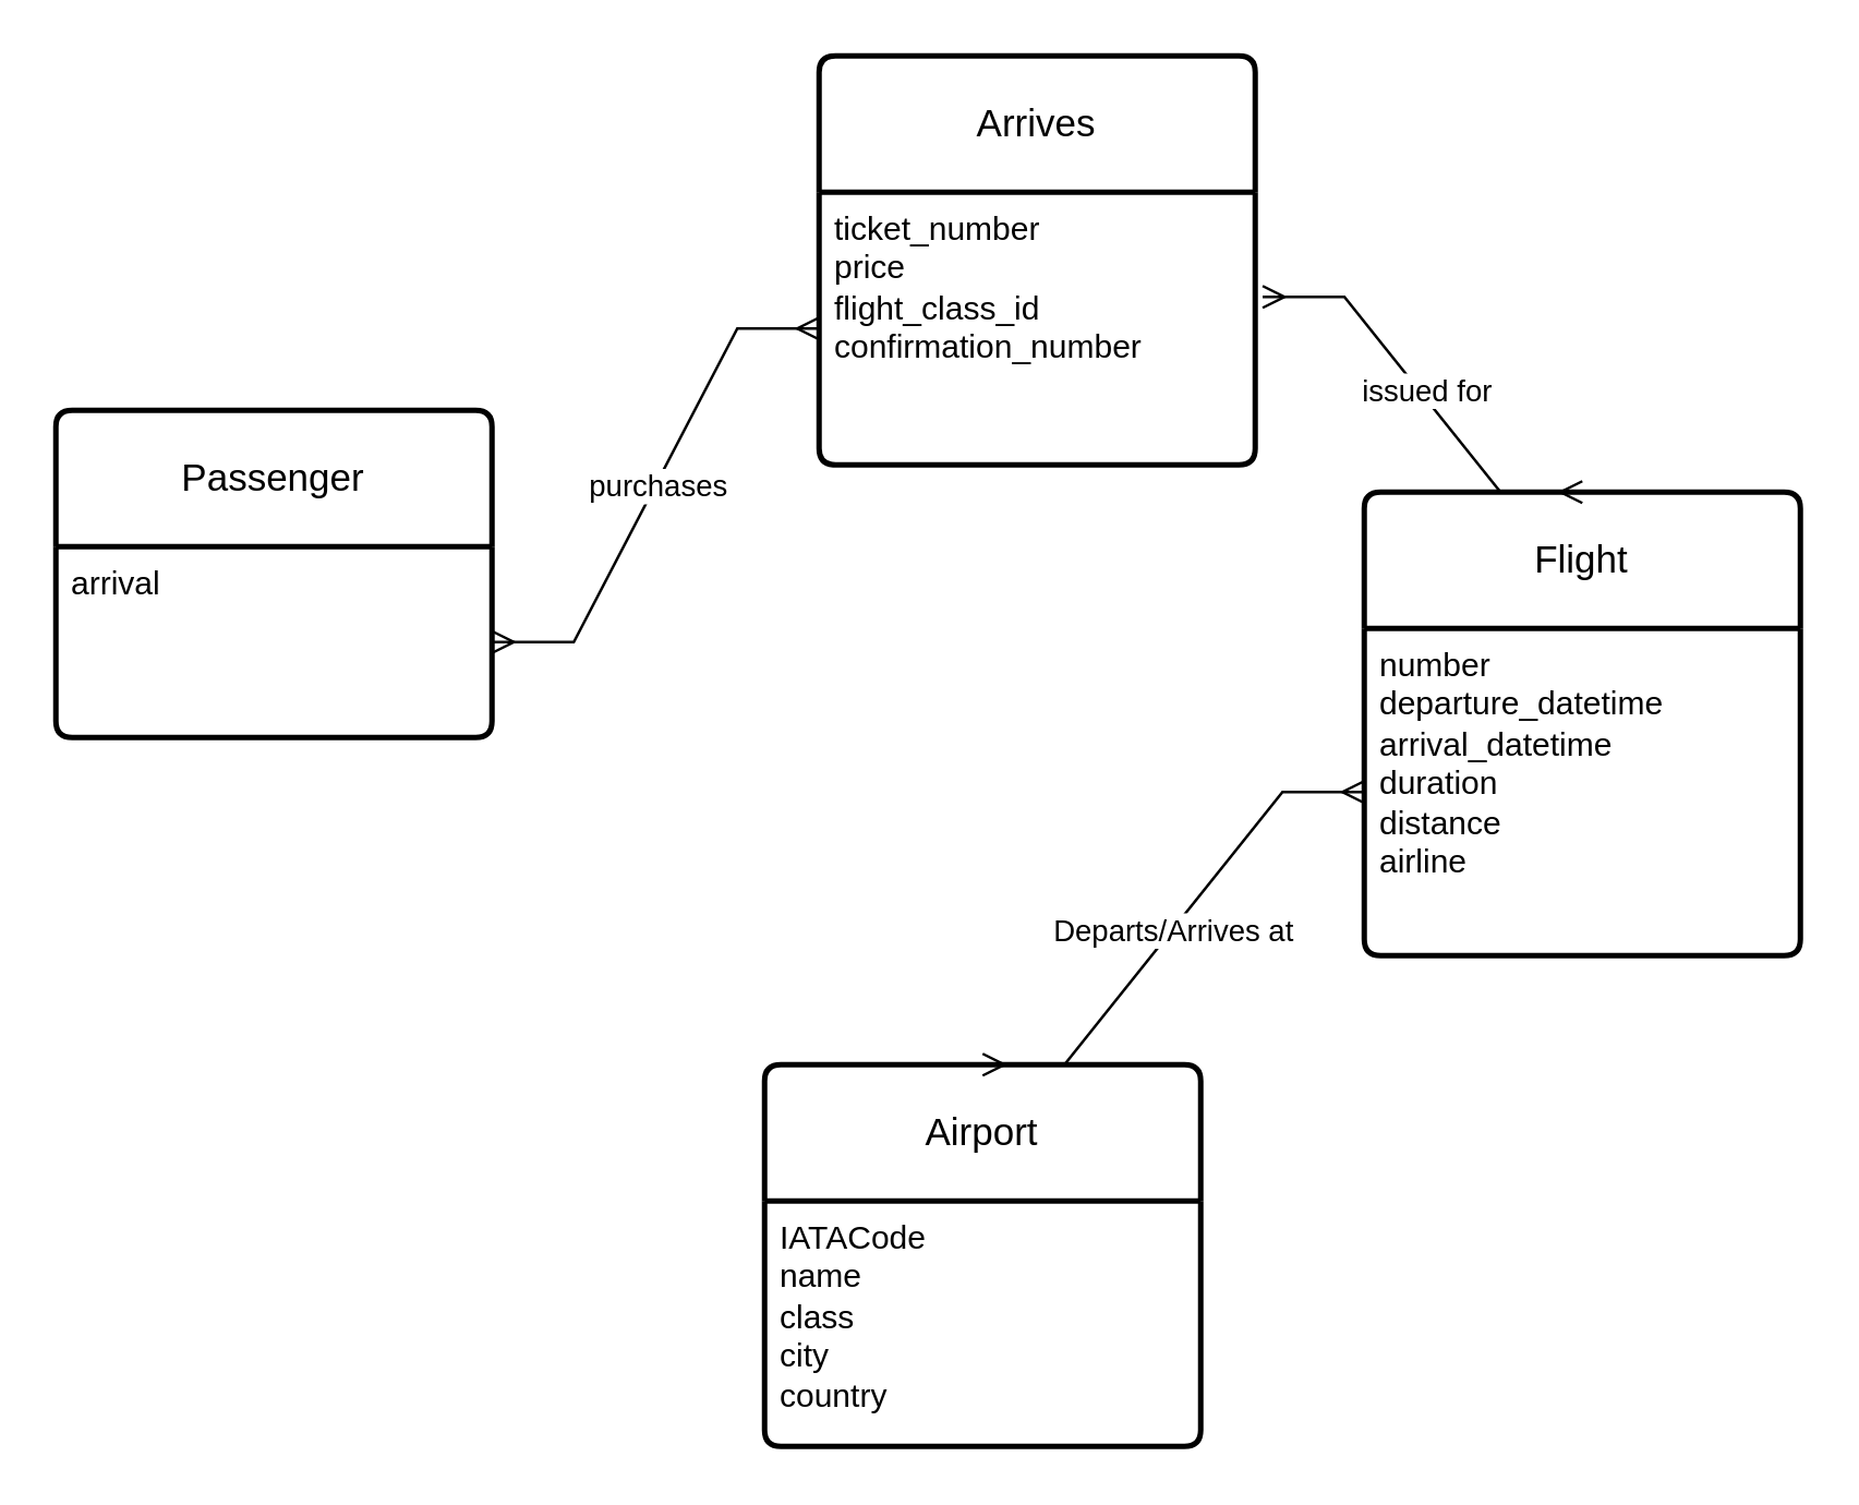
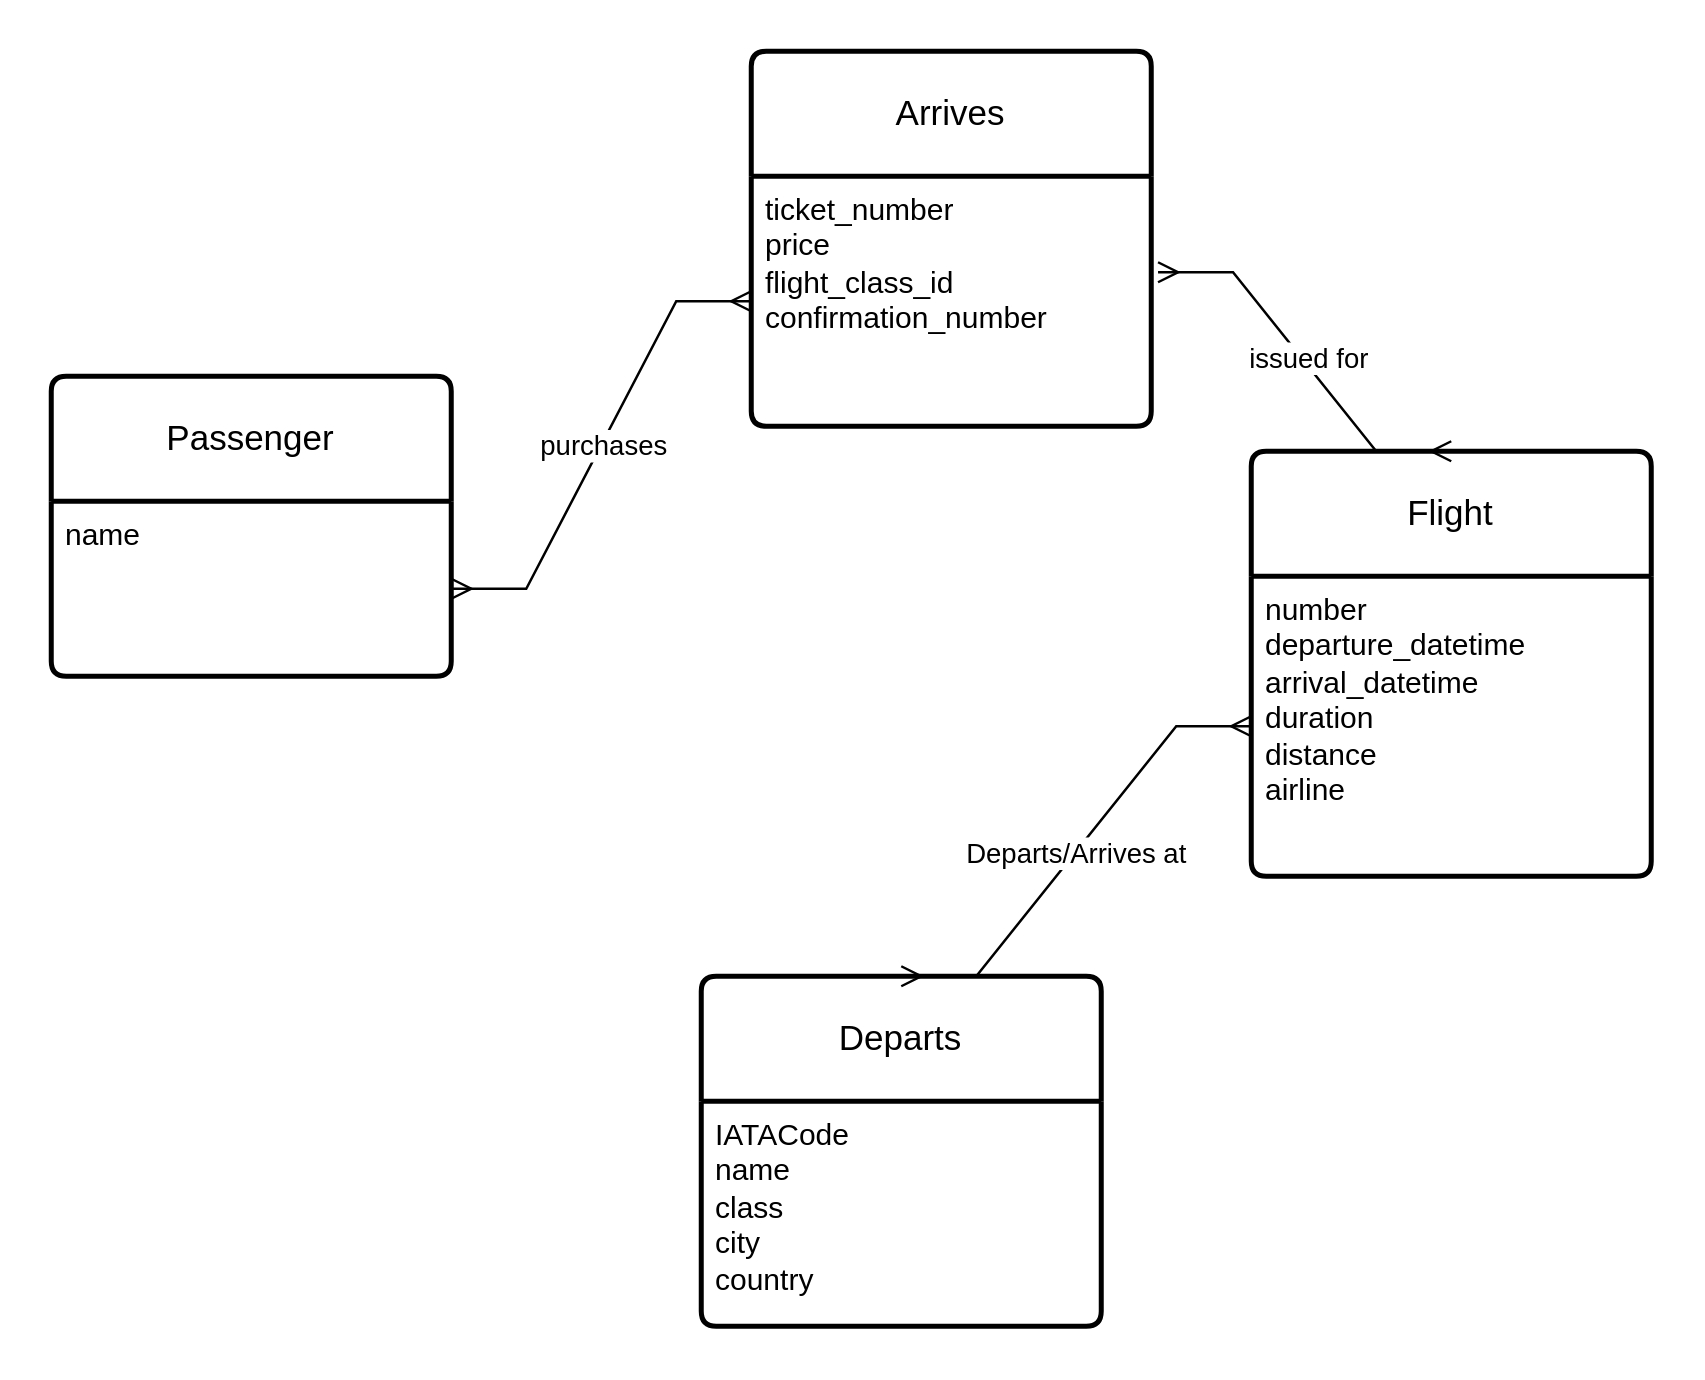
- <mxCell id="3" value="arrival&lt;span style=&quot;white-space: pre;&quot;&gt;&#09;&lt;/span&gt;" style="align=left;strokeColor=none;fillColor=none;spacingLeft=4;fontSize=12;verticalAlign=top;resizable=0;rotatable=0;part=1;html=1;" vertex="1" parent="2"><mxGeometry y="50" width="160" height="70" as="geometry" /></mxCell>
+ <mxCell id="3" value="name&lt;span style=&quot;white-space: pre;&quot;&gt;&#09;&lt;/span&gt;" style="align=left;strokeColor=none;fillColor=none;spacingLeft=4;fontSize=12;verticalAlign=top;resizable=0;rotatable=0;part=1;html=1;" vertex="1" parent="2"><mxGeometry y="50" width="160" height="70" as="geometry" /></mxCell>
- <mxCell id="8" value="Airport" style="swimlane;childLayout=stackLayout;horizontal=1;startSize=50;horizontalStack=0;rounded=1;fontSize=14;fontStyle=0;strokeWidth=2;resizeParent=0;resizeLast=1;shadow=0;dashed=0;align=center;arcSize=4;whiteSpace=wrap;html=1;" vertex="1" parent="1"><mxGeometry x="280" y="390" width="160" height="140" as="geometry" /></mxCell>
+ <mxCell id="8" value="Departs" style="swimlane;childLayout=stackLayout;horizontal=1;startSize=50;horizontalStack=0;rounded=1;fontSize=14;fontStyle=0;strokeWidth=2;resizeParent=0;resizeLast=1;shadow=0;dashed=0;align=center;arcSize=4;whiteSpace=wrap;html=1;" vertex="1" parent="1"><mxGeometry x="280" y="390" width="160" height="140" as="geometry" /></mxCell>
